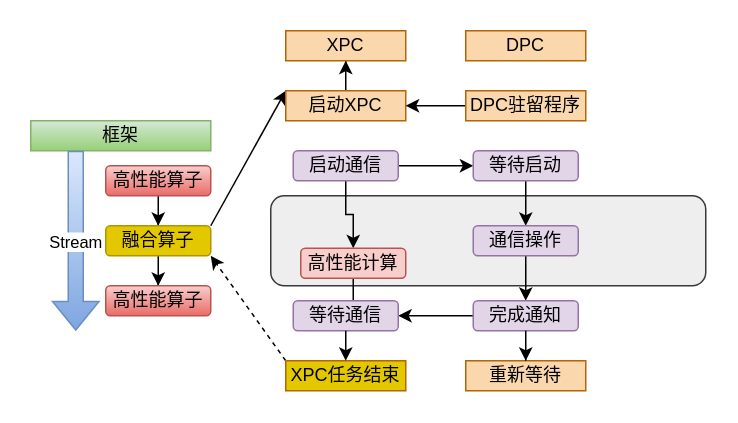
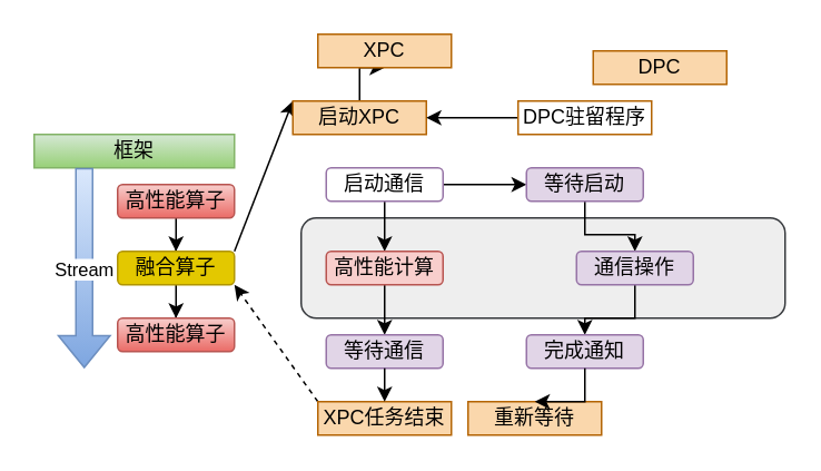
- <mxCell id="33" value="DPC" style="rounded=0;whiteSpace=wrap;html=1;fillColor=#fad7ac;strokeColor=#b46504;" vertex="1" parent="1"><mxGeometry x="310" y="20" width="80" height="20" as="geometry" /></mxCell>
+ <mxCell id="33" value="DPC" style="rounded=0;whiteSpace=wrap;html=1;fillColor=#fad7ac;strokeColor=#b46504;" vertex="1" parent="1"><mxGeometry x="355" y="30" width="80" height="20" as="geometry" /></mxCell>
- <mxCell id="14" value="启动XPC" style="rounded=0;whiteSpace=wrap;html=1;fillColor=#fad7ac;strokeColor=#b46504;" vertex="1" parent="1"><mxGeometry x="190" y="60" width="80" height="20" as="geometry" /></mxCell>
+ <mxCell id="14" value="启动XPC" style="rounded=0;whiteSpace=wrap;html=1;fillColor=#fad7ac;strokeColor=#b46504;" vertex="1" parent="1"><mxGeometry x="175" y="60" width="80" height="20" as="geometry" /></mxCell>
- <mxCell id="16" value="DPC驻留程序" style="rounded=0;whiteSpace=wrap;html=1;fillColor=#fad7ac;strokeColor=#b46504;" vertex="1" parent="1"><mxGeometry x="310" y="60" width="80" height="20" as="geometry" /></mxCell>
+ <mxCell id="16" value="DPC驻留程序" style="rounded=0;whiteSpace=wrap;html=1;fillColor=#ffffff;strokeColor=#b46504;" vertex="1" parent="1"><mxGeometry x="310" y="60" width="80" height="20" as="geometry" /></mxCell>
- <mxCell id="19" value="启动通信" style="rounded=1;whiteSpace=wrap;html=1;fillColor=#e1d5e7;strokeColor=#9673a6;" vertex="1" parent="1"><mxGeometry x="195" y="100" width="70" height="20" as="geometry" /></mxCell>
+ <mxCell id="19" value="启动通信" style="rounded=1;whiteSpace=wrap;html=1;fillColor=#ffffff;strokeColor=#9673a6;" vertex="1" parent="1"><mxGeometry x="195" y="100" width="70" height="20" as="geometry" /></mxCell>
- <mxCell id="23" value="通信操作" style="rounded=1;whiteSpace=wrap;html=1;fillColor=#e1d5e7;strokeColor=#9673a6;" vertex="1" parent="1"><mxGeometry x="315" y="150" width="70" height="20" as="geometry" /></mxCell>
+ <mxCell id="23" value="通信操作" style="rounded=1;whiteSpace=wrap;html=1;fillColor=#e1d5e7;strokeColor=#9673a6;" vertex="1" parent="1"><mxGeometry x="345" y="150" width="70" height="20" as="geometry" /></mxCell>
- <mxCell id="27" value="高性能计算" style="rounded=1;whiteSpace=wrap;html=1;fillColor=#f8cecc;strokeColor=#b85450;" vertex="1" parent="1"><mxGeometry x="200" y="165" width="70" height="20" as="geometry" /></mxCell>
+ <mxCell id="27" value="高性能计算" style="rounded=1;whiteSpace=wrap;html=1;fillColor=#f8cecc;strokeColor=#b85450;" vertex="1" parent="1"><mxGeometry x="195" y="150" width="70" height="20" as="geometry" /></mxCell>
- <mxCell id="24" value="" style="edgeStyle=orthogonalEdgeStyle;rounded=0;orthogonalLoop=1;jettySize=auto;html=1;" edge="1" parent="1" source="25" target="28"><mxGeometry relative="1" as="geometry" /></mxCell>
- <mxCell id="29" value="XPC任务结束" style="rounded=0;whiteSpace=wrap;html=1;fillColor=#e3c800;strokeColor=#b46504;" vertex="1" parent="1"><mxGeometry x="190" y="240" width="80" height="20" as="geometry" /></mxCell>
+ <mxCell id="29" value="XPC任务结束" style="rounded=0;whiteSpace=wrap;html=1;fillColor=#fad7ac;strokeColor=#b46504;" vertex="1" parent="1"><mxGeometry x="190" y="240" width="80" height="20" as="geometry" /></mxCell>
- <mxCell id="32" value="重新等待" style="rounded=0;whiteSpace=wrap;html=1;fillColor=#fad7ac;strokeColor=#b46504;" vertex="1" parent="1"><mxGeometry x="310" y="240" width="80" height="20" as="geometry" /></mxCell>
+ <mxCell id="32" value="重新等待" style="rounded=0;whiteSpace=wrap;html=1;fillColor=#fad7ac;strokeColor=#b46504;" vertex="1" parent="1"><mxGeometry x="280" y="240" width="80" height="20" as="geometry" /></mxCell>
